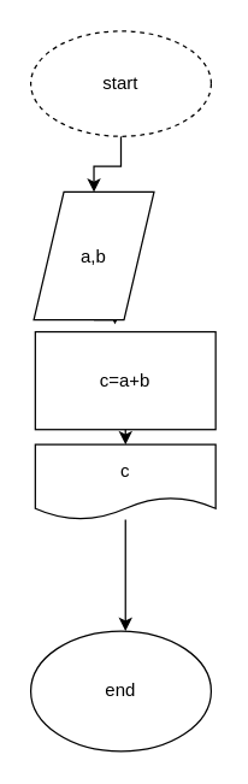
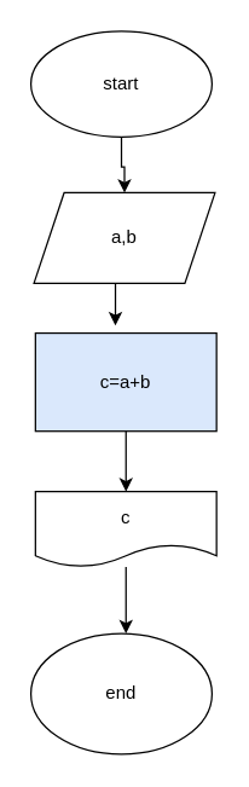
- <mxCell id="3" value="start" style="ellipse;whiteSpace=wrap;html=1;dashed=1;" vertex="1" parent="1"><mxGeometry x="20" y="20" width="120" height="70" as="geometry" /></mxCell>
+ <mxCell id="3" value="start" style="ellipse;whiteSpace=wrap;html=1;" vertex="1" parent="1"><mxGeometry x="20" y="20" width="120" height="70" as="geometry" /></mxCell>
- <mxCell id="5" value="a,b" style="shape=parallelogram;perimeter=parallelogramPerimeter;whiteSpace=wrap;html=1;fixedSize=1;" vertex="1" parent="1"><mxGeometry x="22" y="127" width="80" height="85" as="geometry" /></mxCell>
+ <mxCell id="5" value="a,b" style="shape=parallelogram;perimeter=parallelogramPerimeter;whiteSpace=wrap;html=1;fixedSize=1;" vertex="1" parent="1"><mxGeometry x="22" y="127" width="120" height="60" as="geometry" /></mxCell>
- <mxCell id="7" value="c=a+b" style="rounded=0;whiteSpace=wrap;html=1;" vertex="1" parent="1"><mxGeometry x="23" y="220" width="120" height="65" as="geometry" /></mxCell>
+ <mxCell id="7" value="c=a+b" style="rounded=0;whiteSpace=wrap;html=1;fillColor=#dae8fc;" vertex="1" parent="1"><mxGeometry x="23" y="220" width="120" height="65" as="geometry" /></mxCell>
- <mxCell id="9" value="c" style="shape=document;whiteSpace=wrap;html=1;boundedLbl=1;" vertex="1" parent="1"><mxGeometry x="23" y="295" width="120" height="50" as="geometry" /></mxCell>
+ <mxCell id="9" value="c" style="shape=document;whiteSpace=wrap;html=1;boundedLbl=1;" vertex="1" parent="1"><mxGeometry x="23" y="325" width="120" height="50" as="geometry" /></mxCell>
